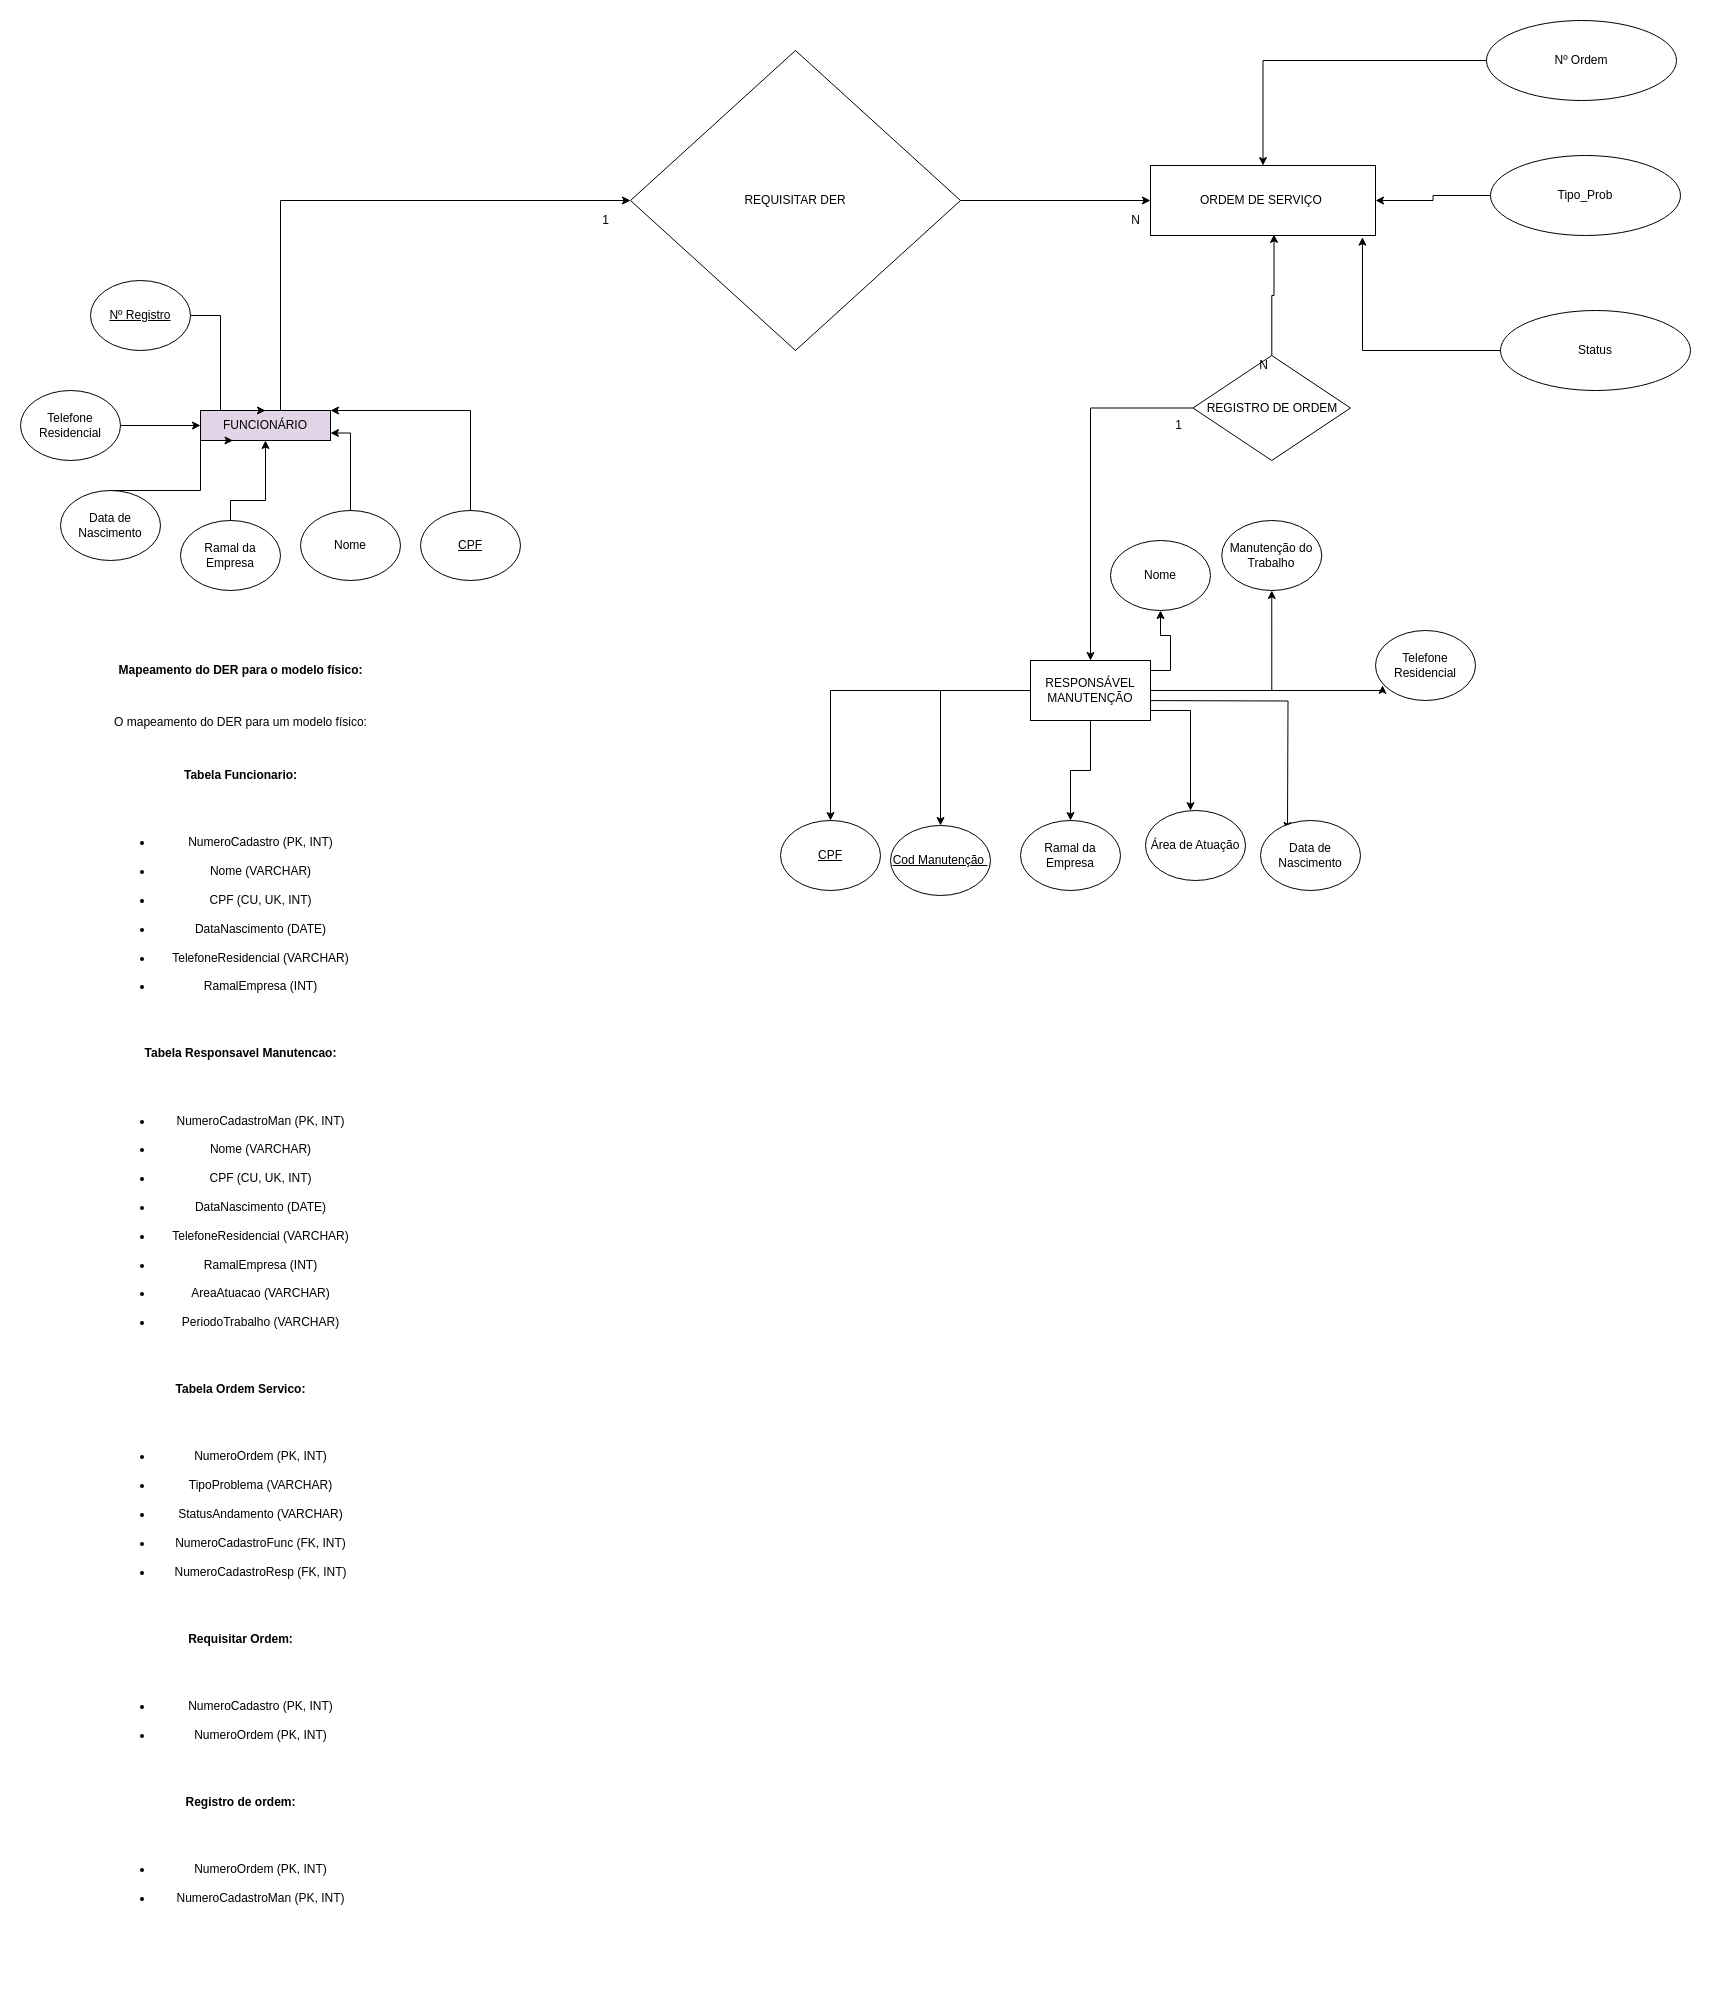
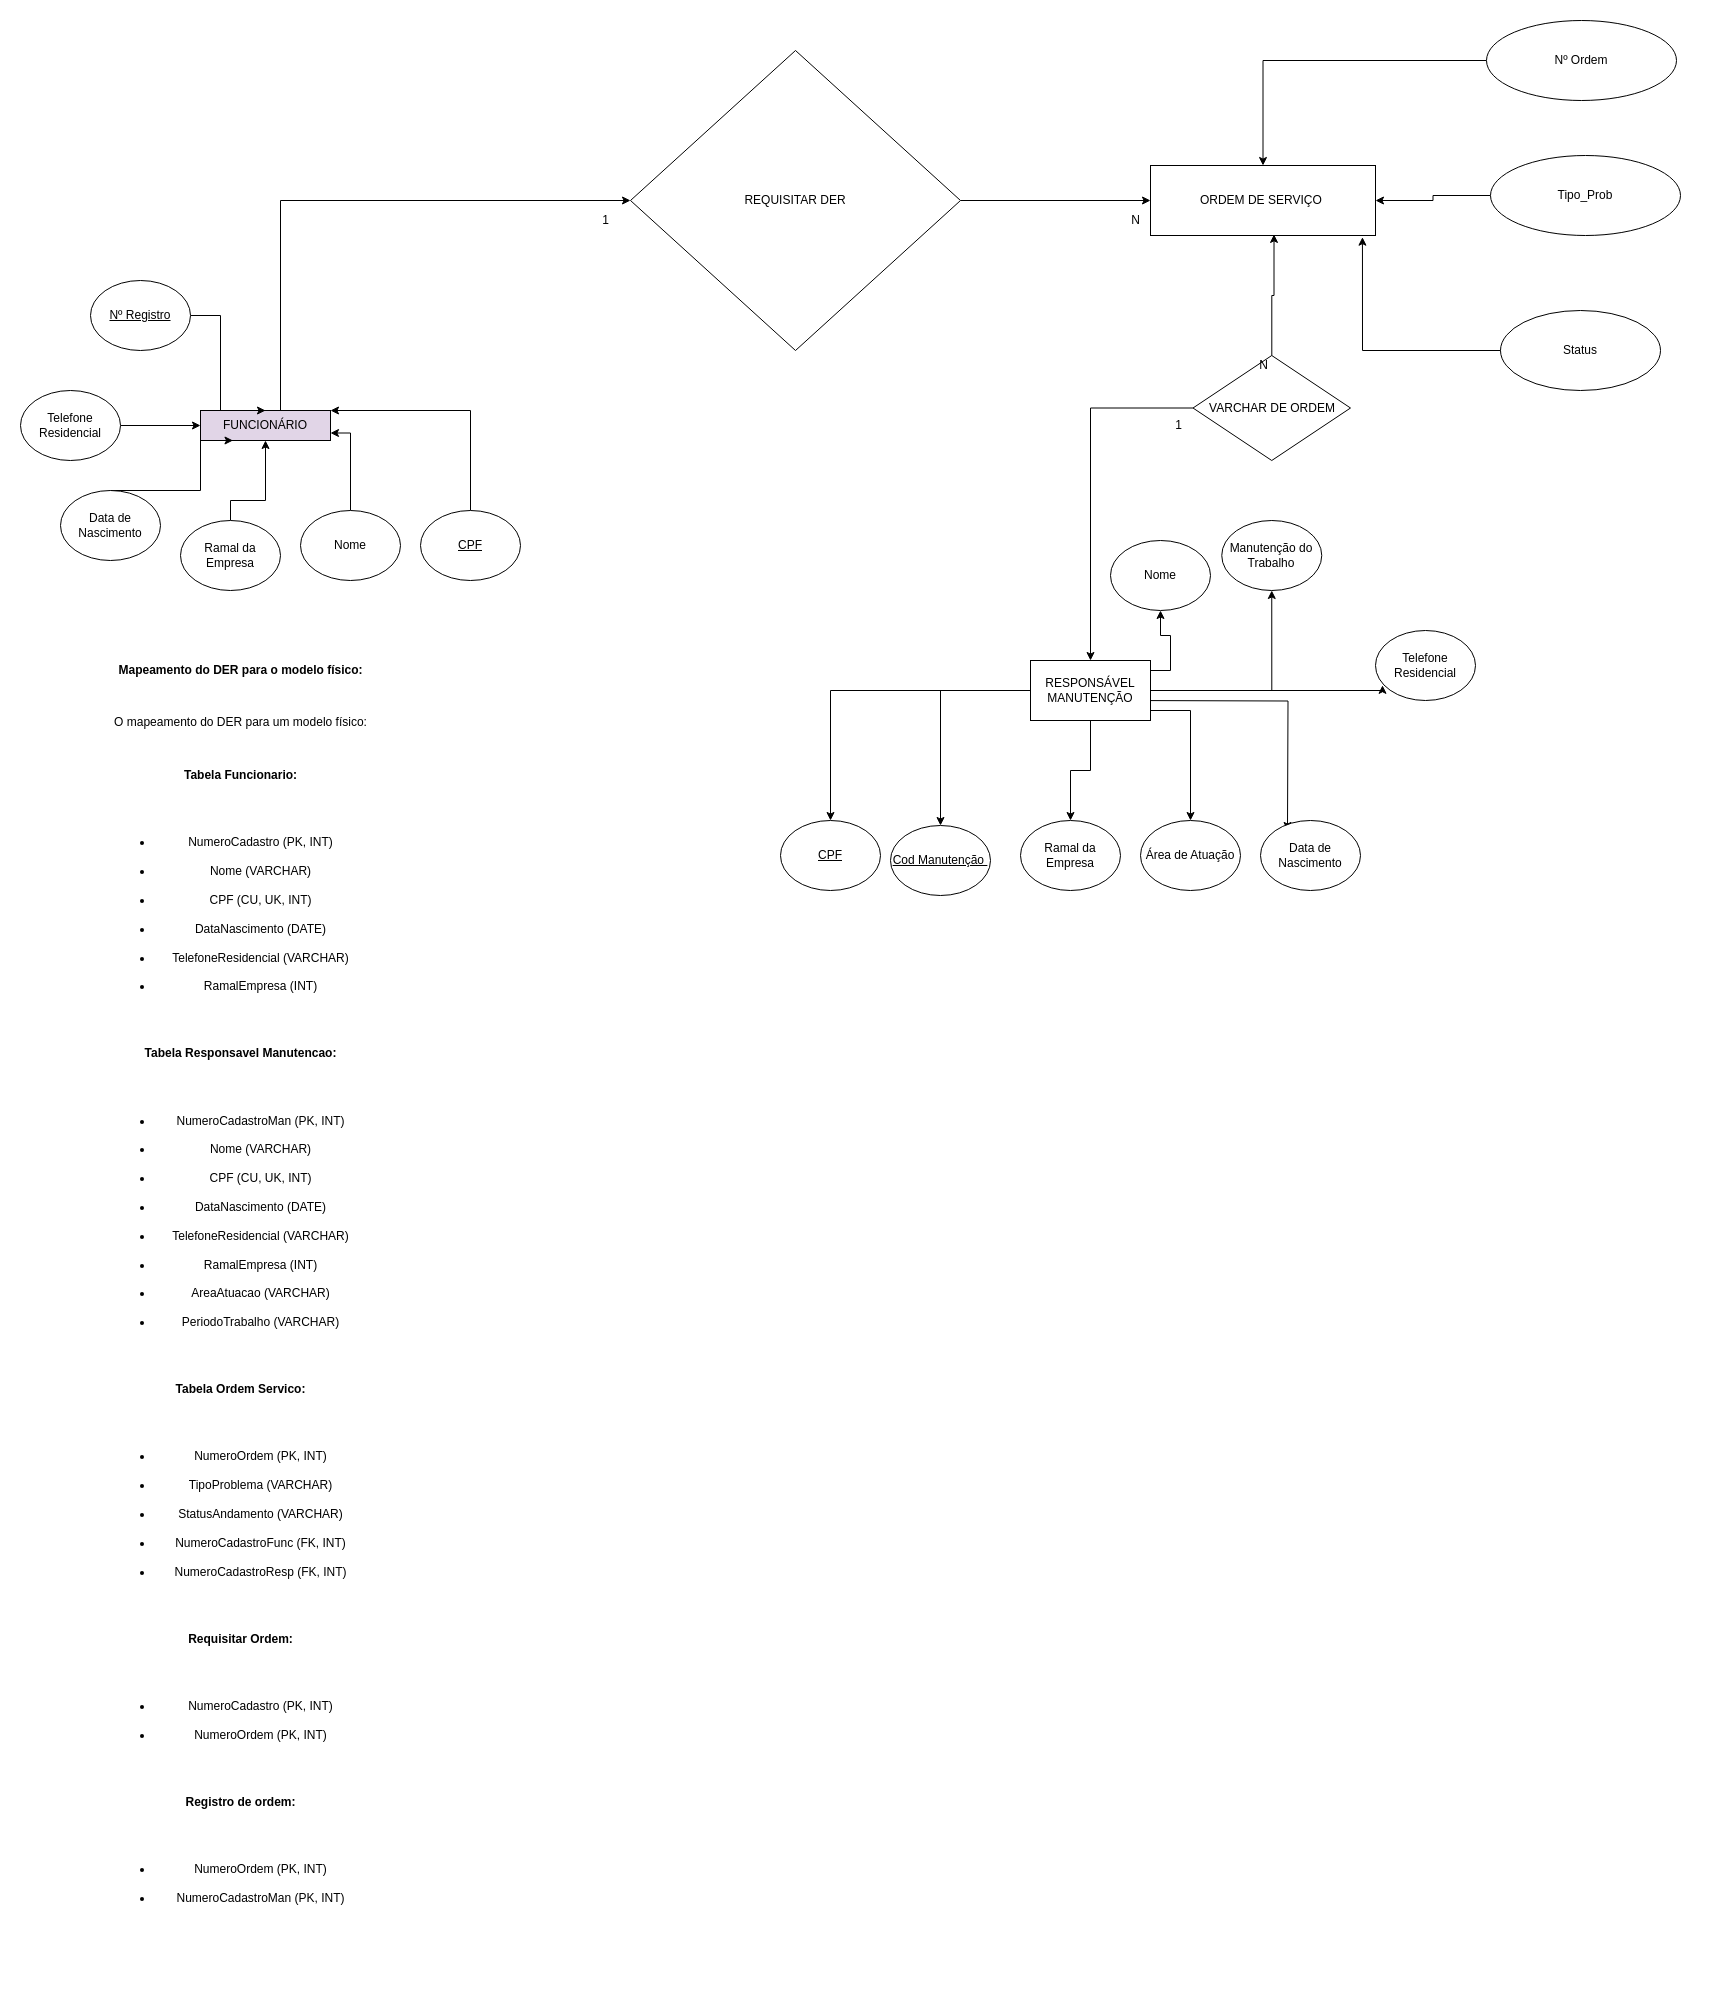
- <mxCell id="39" value="Status" style="ellipse;whiteSpace=wrap;html=1;" vertex="1" parent="1"><mxGeometry x="1500" y="310" width="190" height="80" as="geometry" /></mxCell>
+ <mxCell id="39" value="Status" style="ellipse;whiteSpace=wrap;html=1;" vertex="1" parent="1"><mxGeometry x="1500" y="310" width="160" height="80" as="geometry" /></mxCell>
- <mxCell id="26" value="REGISTRO DE ORDEM" style="rhombus;whiteSpace=wrap;html=1;" parent="1" vertex="1"><mxGeometry x="1192.5" y="355" width="157.5" height="105" as="geometry" /></mxCell>
+ <mxCell id="26" value="VARCHAR DE ORDEM" style="rhombus;whiteSpace=wrap;html=1;" parent="1" vertex="1"><mxGeometry x="1192.5" y="355" width="157.5" height="105" as="geometry" /></mxCell>
- <mxCell id="23" value="Área de Atuação" style="ellipse;whiteSpace=wrap;html=1;" parent="1" vertex="1"><mxGeometry x="1145" y="810" width="100" height="70" as="geometry" /></mxCell>
+ <mxCell id="23" value="Área de Atuação" style="ellipse;whiteSpace=wrap;html=1;" parent="1" vertex="1"><mxGeometry x="1140" y="820" width="100" height="70" as="geometry" /></mxCell>
